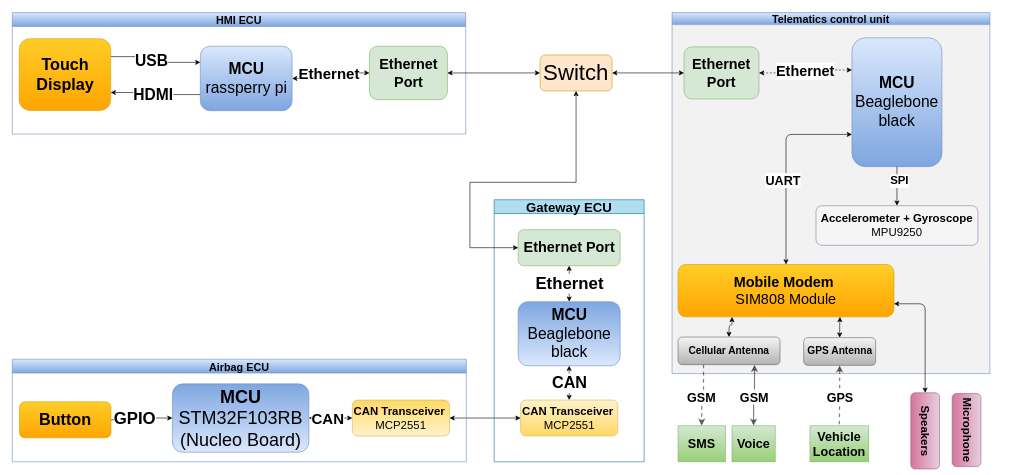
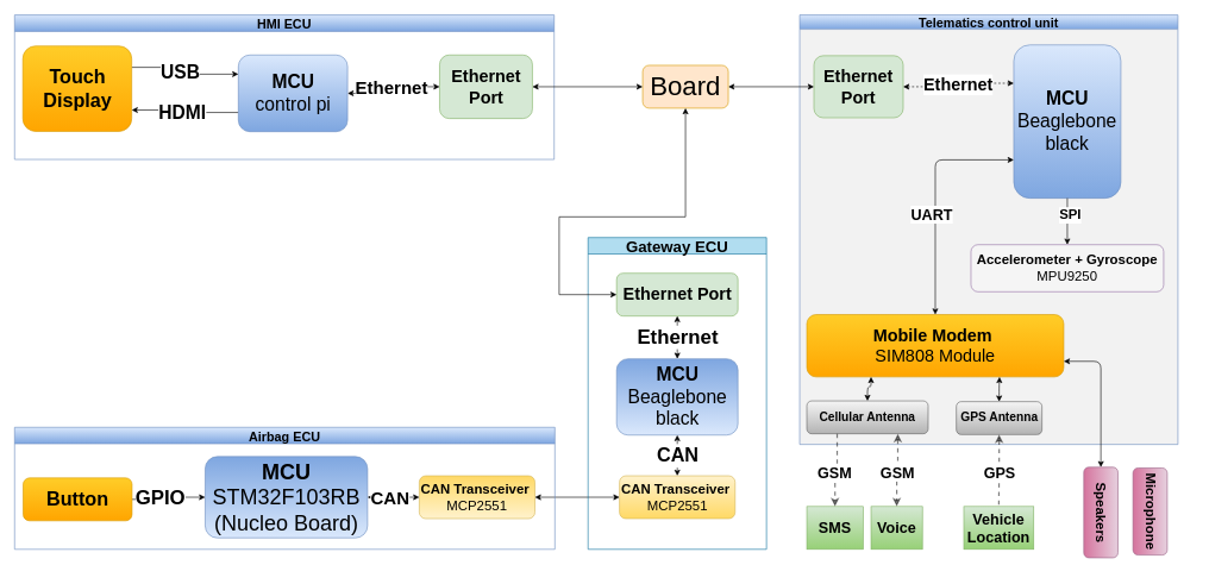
- <mxCell id="54" value="Switch" style="rounded=1;whiteSpace=wrap;html=1;fontSize=37;fillColor=#ffe6cc;strokeColor=#d79b00;" vertex="1" parent="1"><mxGeometry x="900" y="90.62" width="120" height="60" as="geometry" /></mxCell>
+ <mxCell id="54" value="Board" style="rounded=1;whiteSpace=wrap;html=1;fontSize=37;fillColor=#ffe6cc;strokeColor=#d79b00;" vertex="1" parent="1"><mxGeometry x="900" y="90.62" width="120" height="60" as="geometry" /></mxCell>
- <mxCell id="35" value="&lt;font style=&quot;font-size: 26px&quot;&gt;&lt;span style=&quot;font-size: 26px&quot;&gt;MCU&lt;br style=&quot;font-size: 26px&quot;&gt;&lt;span style=&quot;font-weight: normal ; font-size: 26px&quot;&gt;rassperry pi&lt;/span&gt;&lt;br style=&quot;font-size: 26px&quot;&gt;&lt;/span&gt;&lt;/font&gt;" style="rounded=1;whiteSpace=wrap;html=1;fillColor=#dae8fc;strokeColor=#6c8ebf;fontStyle=1;fontSize=26;gradientColor=#7ea6e0;" vertex="1" parent="29"><mxGeometry x="313.5" y="56.13" width="153" height="107.42" as="geometry" /></mxCell>
+ <mxCell id="35" value="&lt;font style=&quot;font-size: 26px&quot;&gt;&lt;span style=&quot;font-size: 26px&quot;&gt;MCU&lt;br style=&quot;font-size: 26px&quot;&gt;&lt;span style=&quot;font-weight: normal ; font-size: 26px&quot;&gt;control pi&lt;/span&gt;&lt;br style=&quot;font-size: 26px&quot;&gt;&lt;/span&gt;&lt;/font&gt;" style="rounded=1;whiteSpace=wrap;html=1;fillColor=#dae8fc;strokeColor=#6c8ebf;fontStyle=1;fontSize=26;gradientColor=#7ea6e0;" vertex="1" parent="29"><mxGeometry x="313.5" y="56.13" width="153" height="107.42" as="geometry" /></mxCell>
- <mxCell id="24" style="edgeStyle=orthogonalEdgeStyle;rounded=0;orthogonalLoop=1;jettySize=auto;html=1;exitX=0.75;exitY=1;exitDx=0;exitDy=0;strokeWidth=2;startArrow=classic;startFill=1;dashed=0;opacity=50;fontStyle=1;" edge="1" parent="1" source="16" target="20"><mxGeometry relative="1" as="geometry"><mxPoint x="1905.47" y="365.877" as="sourcePoint" /></mxGeometry></mxCell>
+ <mxCell id="24" style="edgeStyle=orthogonalEdgeStyle;rounded=0;orthogonalLoop=1;jettySize=auto;html=1;exitX=0.75;exitY=1;exitDx=0;exitDy=0;strokeWidth=2;startArrow=classic;startFill=1;dashed=1;opacity=50;fontStyle=1" edge="1" parent="1" source="16" target="20"><mxGeometry relative="1" as="geometry"><mxPoint x="1905.47" y="365.877" as="sourcePoint" /></mxGeometry></mxCell>
